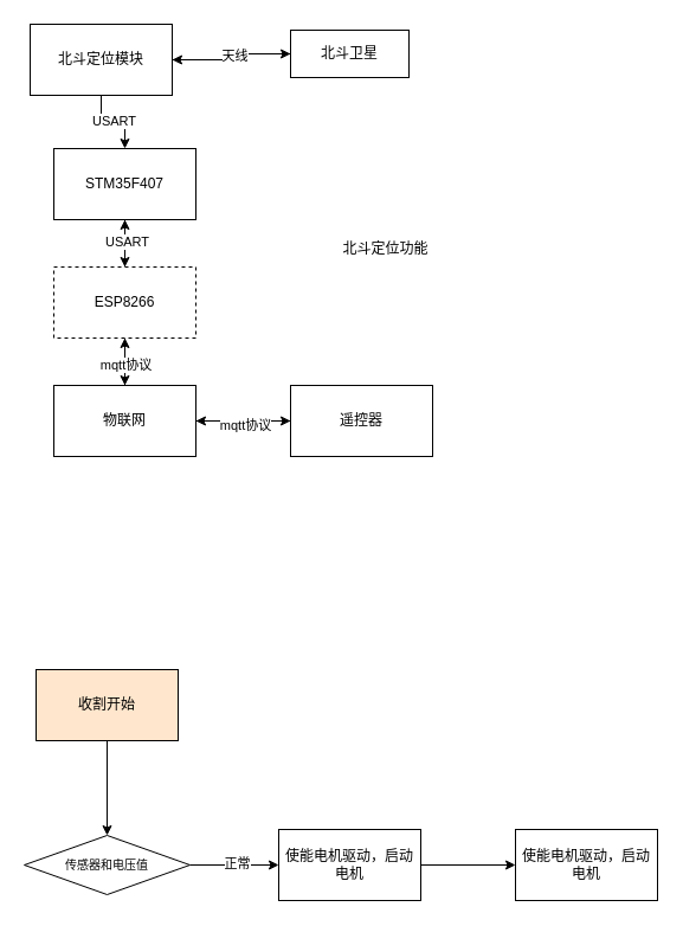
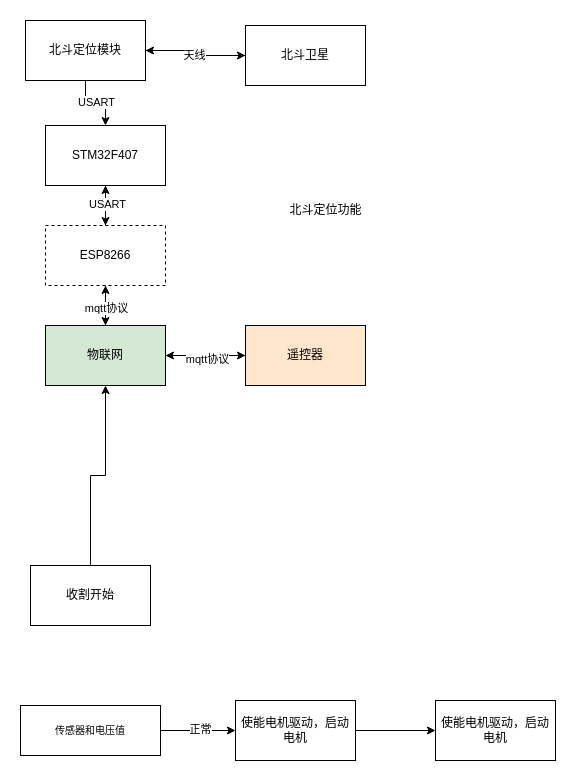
- <mxCell id="8" value="北斗卫星" style="whiteSpace=wrap;html=1;rounded=0;" parent="1" vertex="1"><mxGeometry x="245" y="25" width="100" height="40" as="geometry" /></mxCell>
+ <mxCell id="8" value="北斗卫星" style="whiteSpace=wrap;html=1;rounded=0;" parent="1" vertex="1"><mxGeometry x="245" y="25" width="120" height="60" as="geometry" /></mxCell>
- <mxCell id="10" value="STM35F407" style="whiteSpace=wrap;html=1;rounded=0;" parent="1" vertex="1"><mxGeometry x="45" y="125" width="120" height="60" as="geometry" /></mxCell>
+ <mxCell id="10" value="STM32F407" style="whiteSpace=wrap;html=1;rounded=0;" parent="1" vertex="1"><mxGeometry x="45" y="125" width="120" height="60" as="geometry" /></mxCell>
- <mxCell id="18" value="物联网" style="whiteSpace=wrap;html=1;rounded=0;" parent="1" vertex="1"><mxGeometry x="45" y="325" width="120" height="60" as="geometry" /></mxCell>
+ <mxCell id="18" value="物联网" style="whiteSpace=wrap;html=1;rounded=0;fillColor=#d5e8d4;" parent="1" vertex="1"><mxGeometry x="45" y="325" width="120" height="60" as="geometry" /></mxCell>
- <mxCell id="21" value="遥控器" style="whiteSpace=wrap;html=1;rounded=0;" parent="1" vertex="1"><mxGeometry x="245" y="325" width="120" height="60" as="geometry" /></mxCell>
+ <mxCell id="21" value="遥控器" style="whiteSpace=wrap;html=1;rounded=0;fillColor=#ffe6cc;" parent="1" vertex="1"><mxGeometry x="245" y="325" width="120" height="60" as="geometry" /></mxCell>
- <mxCell id="24" value="收割开始" style="whiteSpace=wrap;html=1;fillColor=#ffe6cc;" vertex="1" parent="1"><mxGeometry x="30" y="565" width="120" height="60" as="geometry" /></mxCell>
+ <mxCell id="24" value="收割开始" style="whiteSpace=wrap;html=1;" vertex="1" parent="1"><mxGeometry x="30" y="565" width="120" height="60" as="geometry" /></mxCell>
- <mxCell id="23" value="" style="edgeStyle=orthogonalEdgeStyle;rounded=0;orthogonalLoop=1;jettySize=auto;html=1;" edge="1" parent="1" source="24" target="27"><mxGeometry relative="1" as="geometry" /></mxCell>
+ <mxCell id="23" value="" style="edgeStyle=orthogonalEdgeStyle;rounded=0;orthogonalLoop=1;jettySize=auto;html=1;" edge="1" parent="1" source="24" target="18"><mxGeometry relative="1" as="geometry" /></mxCell>
- <mxCell id="27" value="&lt;p style=&quot;line-height: 110%;&quot;&gt;&lt;font style=&quot;font-size: 10px;&quot;&gt;传感器和电压值&lt;/font&gt;&lt;/p&gt;" style="rhombus;whiteSpace=wrap;html=1;align=center;" vertex="1" parent="1"><mxGeometry x="20" y="705" width="140" height="50" as="geometry" /></mxCell>
+ <mxCell id="27" value="&lt;p style=&quot;line-height: 110%;&quot;&gt;&lt;font style=&quot;font-size: 10px;&quot;&gt;传感器和电压值&lt;/font&gt;&lt;/p&gt;" style="whiteSpace=wrap;html=1;align=center;rounded=0;" vertex="1" parent="1"><mxGeometry x="20" y="705" width="140" height="50" as="geometry" /></mxCell>
